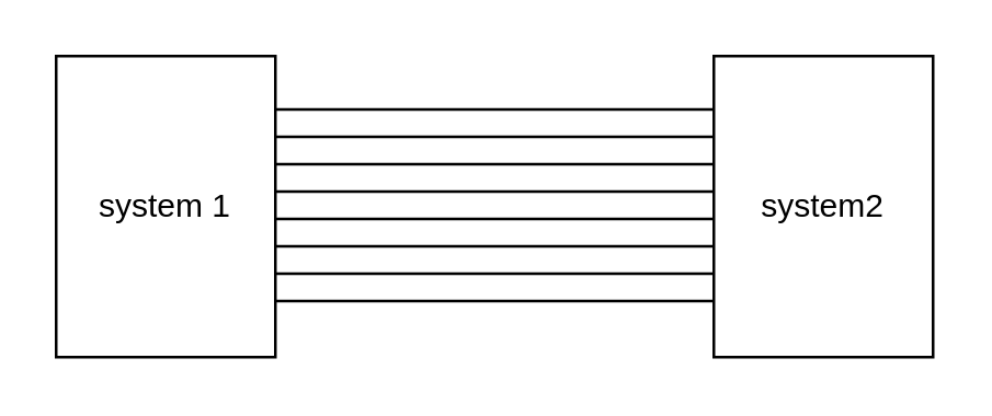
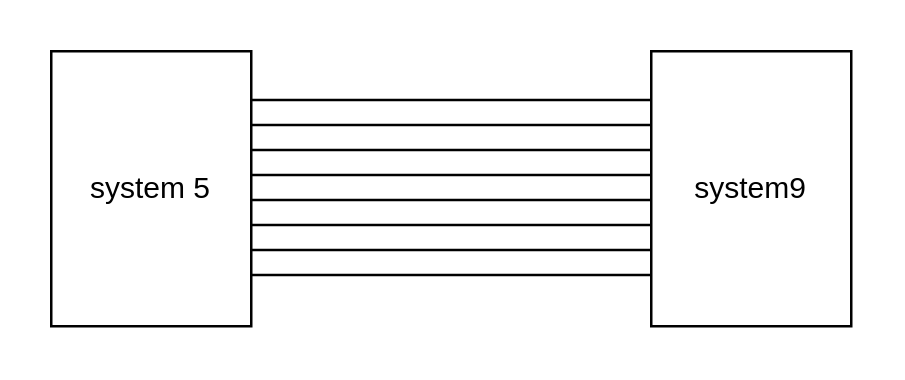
- <mxCell id="2" value="system 1" style="rounded=0;whiteSpace=wrap;html=1;" vertex="1" parent="1"><mxGeometry x="20" y="20" width="80" height="110" as="geometry" /></mxCell>
+ <mxCell id="2" value="system 5" style="rounded=0;whiteSpace=wrap;html=1;" vertex="1" parent="1"><mxGeometry x="20" y="20" width="80" height="110" as="geometry" /></mxCell>
- <mxCell id="3" value="system2" style="rounded=0;whiteSpace=wrap;html=1;" vertex="1" parent="1"><mxGeometry x="260" y="20" width="80" height="110" as="geometry" /></mxCell>
+ <mxCell id="3" value="system9" style="rounded=0;whiteSpace=wrap;html=1;" vertex="1" parent="1"><mxGeometry x="260" y="20" width="80" height="110" as="geometry" /></mxCell>
